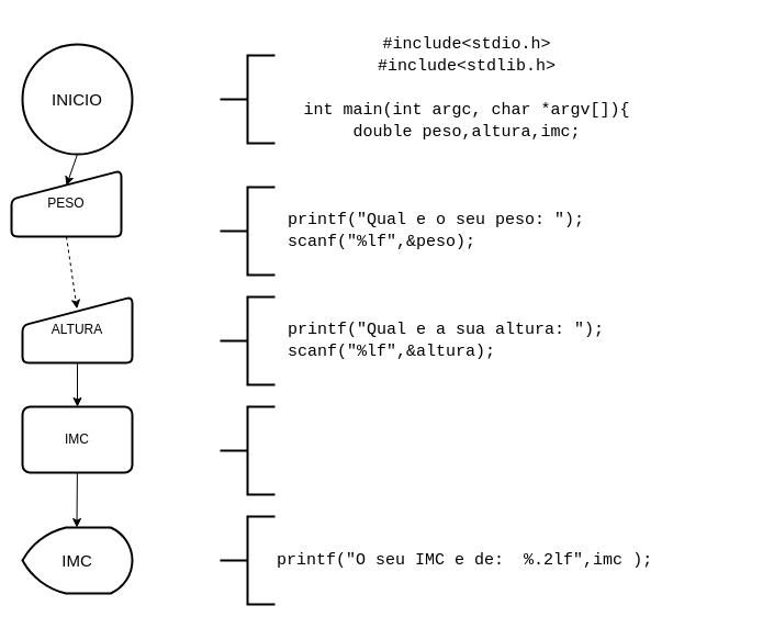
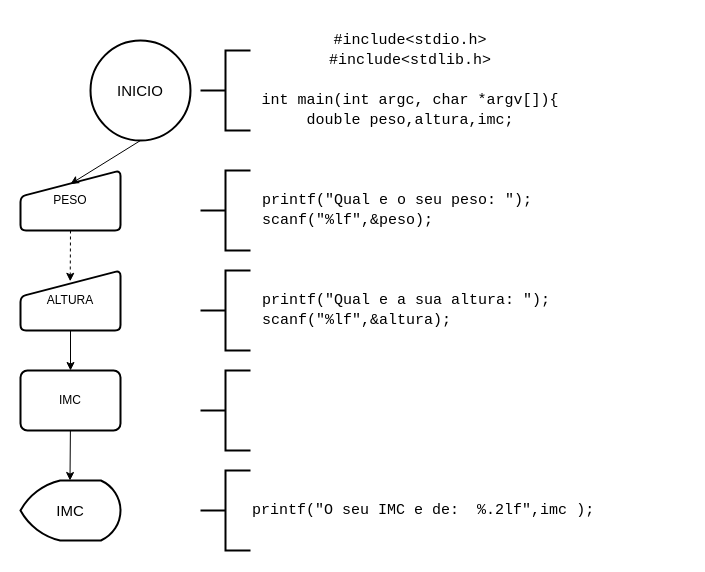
- <mxCell id="10" value="&lt;div style=&quot;font-family: &amp;#34;consolas&amp;#34; , &amp;#34;courier new&amp;#34; , monospace ; font-weight: normal ; font-size: 15px ; line-height: 20px&quot;&gt;&lt;div style=&quot;font-family: &amp;#34;consolas&amp;#34; , &amp;#34;courier new&amp;#34; , monospace ; line-height: 20px&quot;&gt;&lt;div&gt;&lt;span&gt;#include&lt;/span&gt;&lt;span&gt;&amp;lt;stdio.h&amp;gt;&lt;/span&gt;&lt;/div&gt;&lt;div&gt;&lt;span&gt;#include&lt;/span&gt;&lt;span&gt;&amp;lt;stdlib.h&amp;gt;&lt;/span&gt;&lt;/div&gt;&lt;br&gt;&lt;div&gt;&lt;span&gt;int&lt;/span&gt;&amp;nbsp;&lt;span&gt;main&lt;/span&gt;(&lt;span&gt;int&lt;/span&gt;&amp;nbsp;&lt;span&gt;argc&lt;/span&gt;,&amp;nbsp;&lt;span&gt;char&lt;/span&gt;&amp;nbsp;*&lt;span&gt;argv&lt;/span&gt;&lt;span&gt;[]&lt;/span&gt;){&lt;/div&gt;&lt;div&gt;double peso,altura,imc;&lt;/div&gt;&lt;/div&gt;&lt;/div&gt;" style="text;whiteSpace=wrap;html=1;rounded=0;align=center;verticalAlign=middle;labelBorderColor=none;" parent="1" vertex="1"><mxGeometry x="275" y="20" width="300" height="120" as="geometry" /></mxCell>
+ <mxCell id="10" value="&lt;div style=&quot;font-family: &amp;#34;consolas&amp;#34; , &amp;#34;courier new&amp;#34; , monospace ; font-weight: normal ; font-size: 15px ; line-height: 20px&quot;&gt;&lt;div style=&quot;font-family: &amp;#34;consolas&amp;#34; , &amp;#34;courier new&amp;#34; , monospace ; line-height: 20px&quot;&gt;&lt;div&gt;&lt;span&gt;#include&lt;/span&gt;&lt;span&gt;&amp;lt;stdio.h&amp;gt;&lt;/span&gt;&lt;/div&gt;&lt;div&gt;&lt;span&gt;#include&lt;/span&gt;&lt;span&gt;&amp;lt;stdlib.h&amp;gt;&lt;/span&gt;&lt;/div&gt;&lt;br&gt;&lt;div&gt;&lt;span&gt;int&lt;/span&gt;&amp;nbsp;&lt;span&gt;main&lt;/span&gt;(&lt;span&gt;int&lt;/span&gt;&amp;nbsp;&lt;span&gt;argc&lt;/span&gt;,&amp;nbsp;&lt;span&gt;char&lt;/span&gt;&amp;nbsp;*&lt;span&gt;argv&lt;/span&gt;&lt;span&gt;[]&lt;/span&gt;){&lt;/div&gt;&lt;div&gt;double peso,altura,imc;&lt;/div&gt;&lt;/div&gt;&lt;/div&gt;" style="text;whiteSpace=wrap;html=1;rounded=0;align=center;verticalAlign=middle;labelBorderColor=none;" parent="1" vertex="1"><mxGeometry x="260" y="20" width="300" height="120" as="geometry" /></mxCell>
- <mxCell id="3" value="&lt;font style=&quot;font-size: 15px&quot;&gt;INICIO&lt;/font&gt;" style="strokeWidth=2;html=1;shape=mxgraph.flowchart.start_2;whiteSpace=wrap;verticalAlign=middle;align=center;" parent="1" vertex="1"><mxGeometry x="20" y="40" width="100" height="100" as="geometry" /></mxCell>
+ <mxCell id="3" value="&lt;font style=&quot;font-size: 15px&quot;&gt;INICIO&lt;/font&gt;" style="strokeWidth=2;html=1;shape=mxgraph.flowchart.start_2;whiteSpace=wrap;verticalAlign=middle;align=center;" parent="1" vertex="1"><mxGeometry x="90" y="40" width="100" height="100" as="geometry" /></mxCell>
- <mxCell id="2" value="PESO" style="html=1;strokeWidth=2;shape=manualInput;whiteSpace=wrap;rounded=1;size=26;arcSize=11;verticalAlign=middle;align=center;" parent="1" vertex="1"><mxGeometry x="10" y="155" width="100" height="60" as="geometry" /></mxCell>
+ <mxCell id="2" value="PESO" style="html=1;strokeWidth=2;shape=manualInput;whiteSpace=wrap;rounded=1;size=26;arcSize=11;verticalAlign=middle;align=center;" parent="1" vertex="1"><mxGeometry x="20" y="170" width="100" height="60" as="geometry" /></mxCell>
